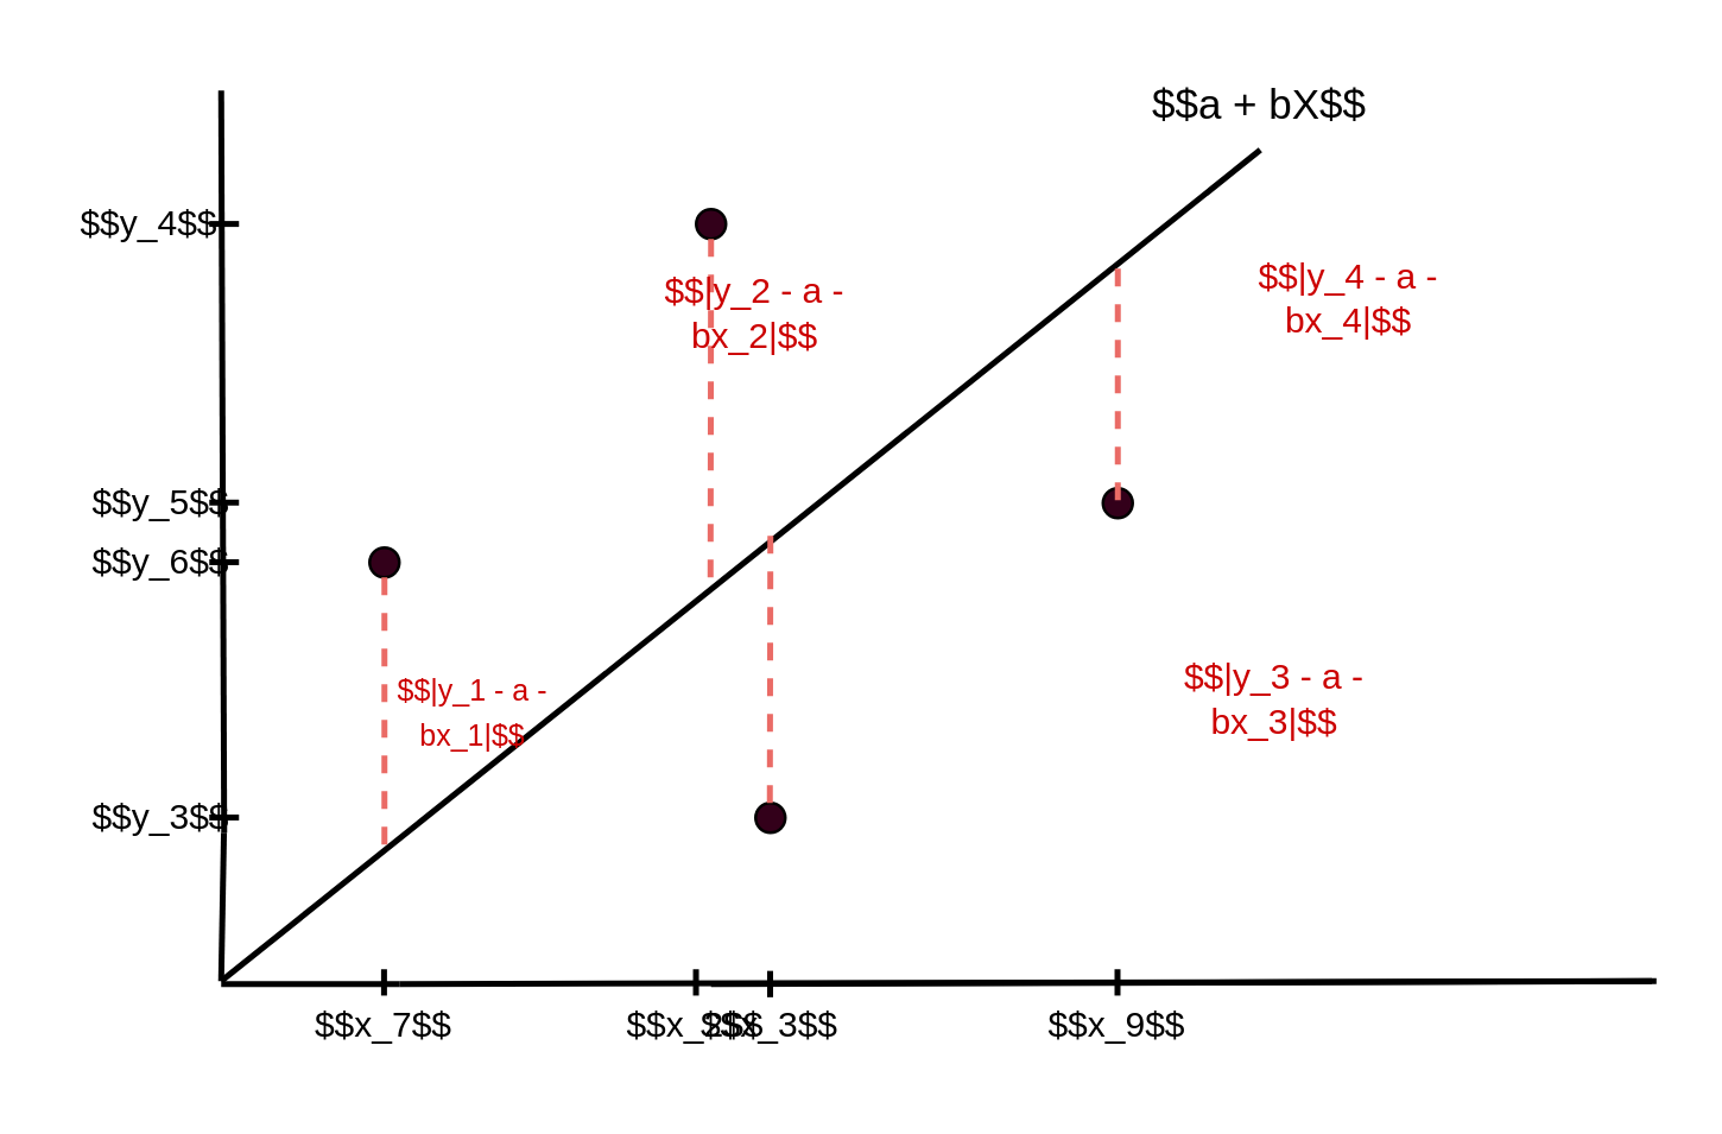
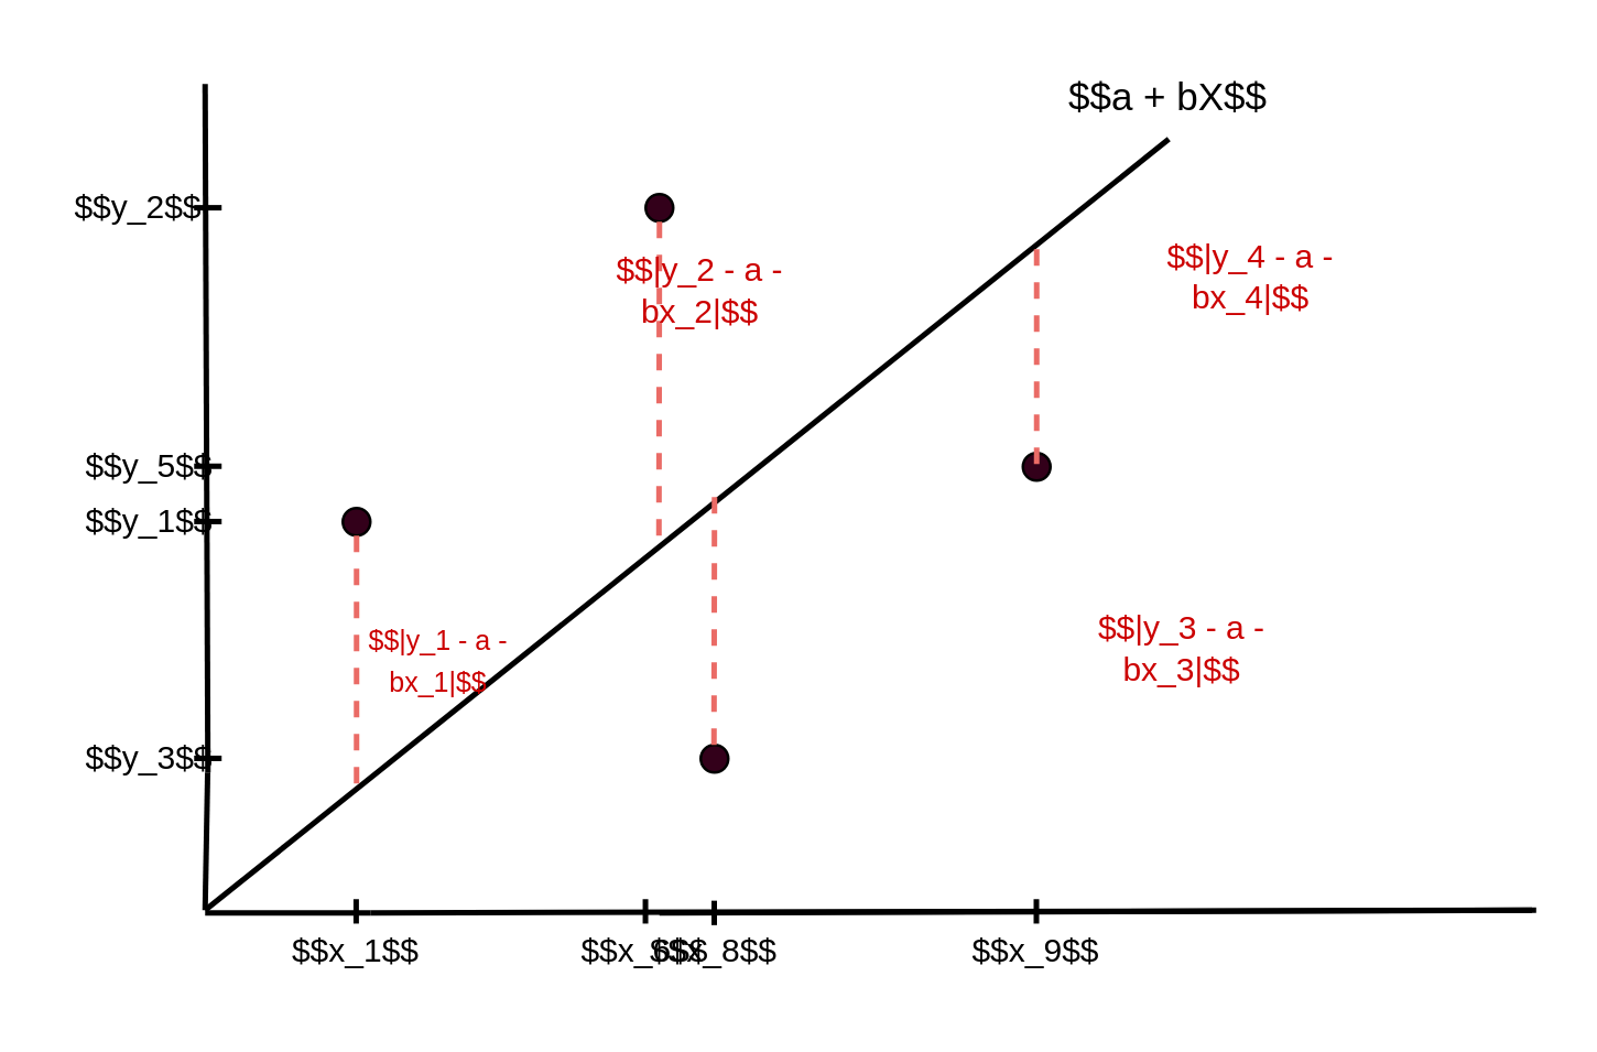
- <mxCell id="18" value="$$y_4$$" style="text;html=1;strokeColor=none;fillColor=none;align=center;verticalAlign=middle;whiteSpace=wrap;rounded=0;" parent="1" vertex="1"><mxGeometry x="20" y="60" width="60" height="30" as="geometry" /></mxCell>
+ <mxCell id="18" value="$$y_2$$" style="text;html=1;strokeColor=none;fillColor=none;align=center;verticalAlign=middle;whiteSpace=wrap;rounded=0;" parent="1" vertex="1"><mxGeometry x="20" y="60" width="60" height="30" as="geometry" /></mxCell>
- <mxCell id="17" value="$$y_6$$" style="text;html=1;strokeColor=none;fillColor=none;align=center;verticalAlign=middle;whiteSpace=wrap;rounded=0;" parent="1" vertex="1"><mxGeometry x="24" y="174" width="60" height="30" as="geometry" /></mxCell>
+ <mxCell id="17" value="$$y_1$$" style="text;html=1;strokeColor=none;fillColor=none;align=center;verticalAlign=middle;whiteSpace=wrap;rounded=0;" parent="1" vertex="1"><mxGeometry x="24" y="174" width="60" height="30" as="geometry" /></mxCell>
- <mxCell id="13" value="$$x_7$$" style="text;html=1;strokeColor=none;fillColor=none;align=center;verticalAlign=middle;whiteSpace=wrap;rounded=0;" parent="1" vertex="1"><mxGeometry x="99" y="330" width="60" height="30" as="geometry" /></mxCell>
+ <mxCell id="13" value="$$x_1$$" style="text;html=1;strokeColor=none;fillColor=none;align=center;verticalAlign=middle;whiteSpace=wrap;rounded=0;" parent="1" vertex="1"><mxGeometry x="99" y="330" width="60" height="30" as="geometry" /></mxCell>
- <mxCell id="14" value="$$x_2$$" style="text;html=1;strokeColor=none;fillColor=none;align=center;verticalAlign=middle;whiteSpace=wrap;rounded=0;" parent="1" vertex="1"><mxGeometry x="204" y="330" width="60" height="30" as="geometry" /></mxCell>
+ <mxCell id="14" value="$$x_6$$" style="text;html=1;strokeColor=none;fillColor=none;align=center;verticalAlign=middle;whiteSpace=wrap;rounded=0;" parent="1" vertex="1"><mxGeometry x="204" y="330" width="60" height="30" as="geometry" /></mxCell>
- <mxCell id="15" value="$$x_3$$" style="text;html=1;strokeColor=none;fillColor=none;align=center;verticalAlign=middle;whiteSpace=wrap;rounded=0;" parent="1" vertex="1"><mxGeometry x="229" y="330" width="60" height="30" as="geometry" /></mxCell>
+ <mxCell id="15" value="$$x_8$$" style="text;html=1;strokeColor=none;fillColor=none;align=center;verticalAlign=middle;whiteSpace=wrap;rounded=0;" parent="1" vertex="1"><mxGeometry x="229" y="330" width="60" height="30" as="geometry" /></mxCell>
